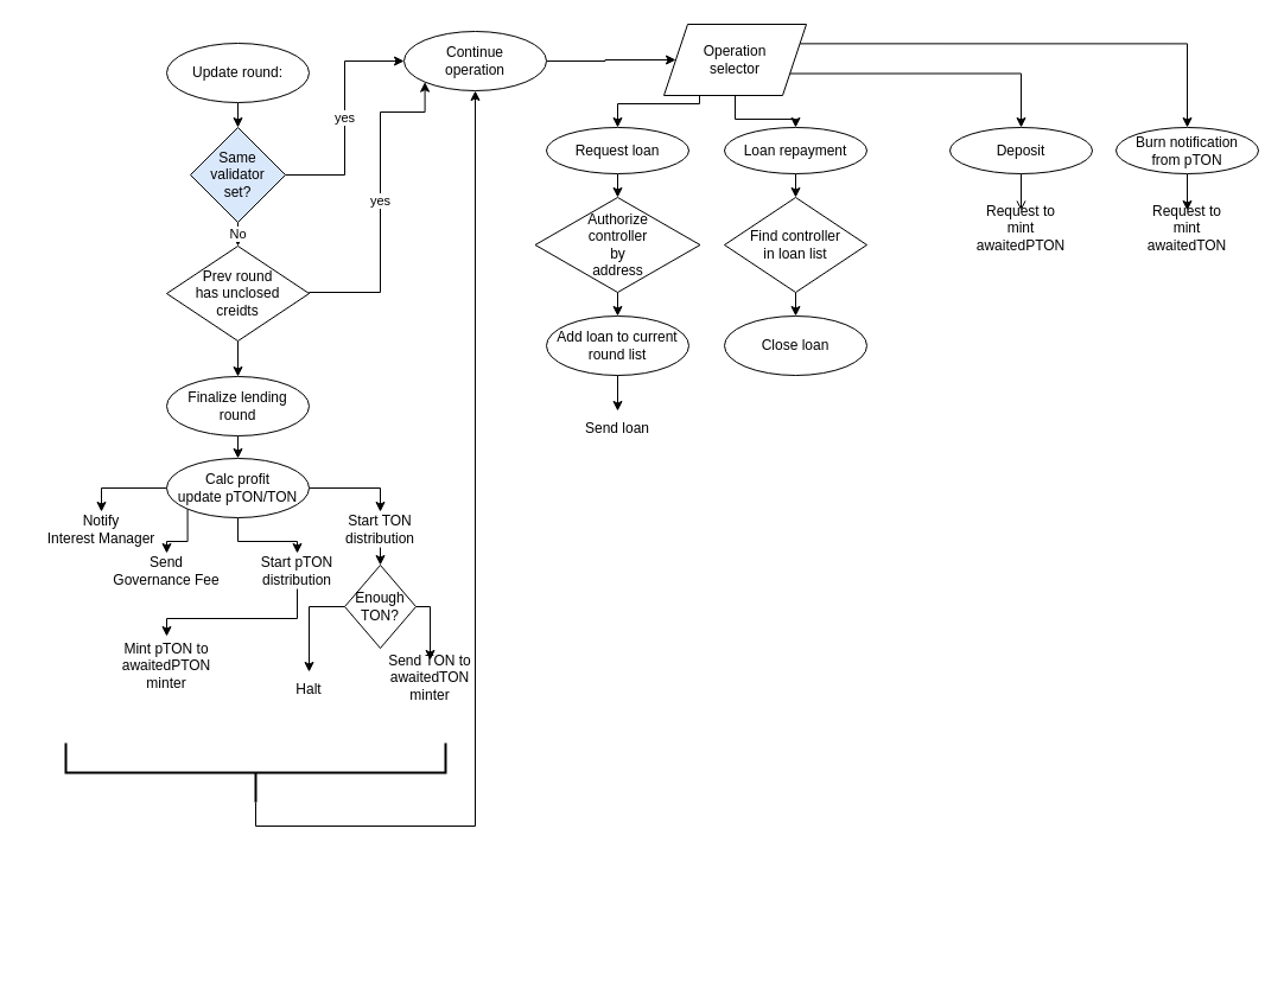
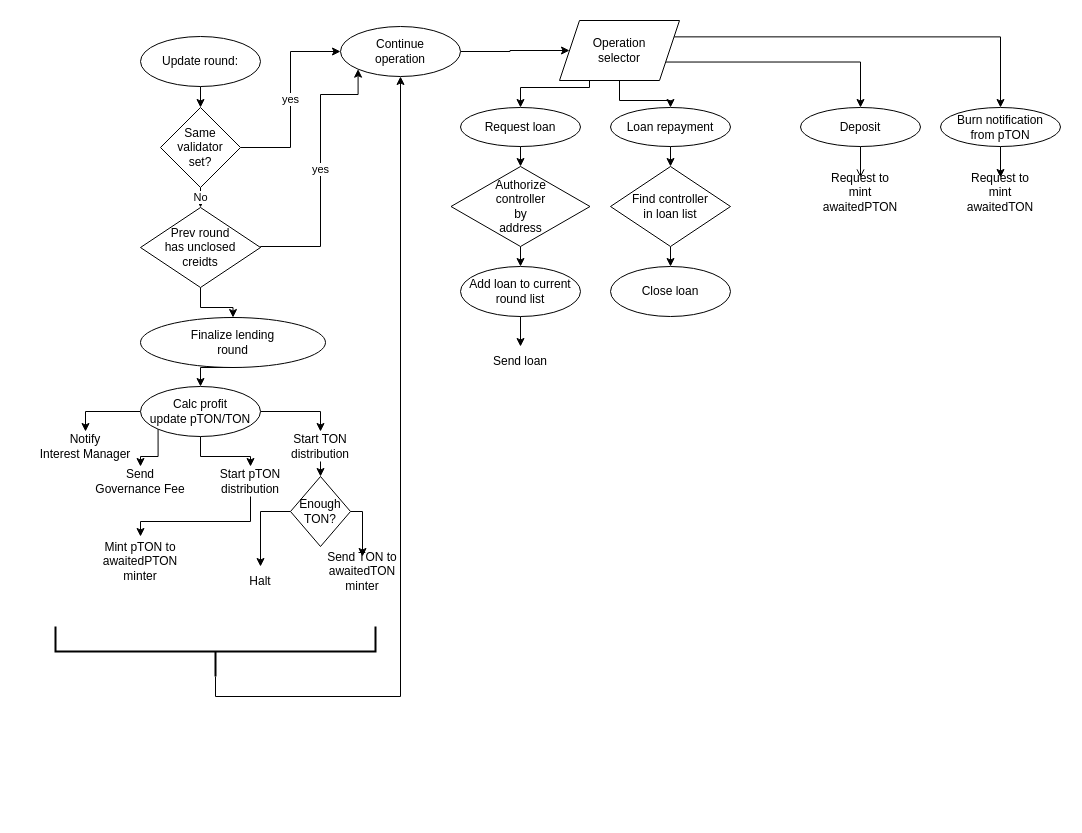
- <mxCell id="6" value="Same&lt;br&gt;validator&lt;br&gt;set?" style="rhombus;whiteSpace=wrap;html=1;fillColor=#dae8fc;" vertex="1" parent="1"><mxGeometry x="160" y="107" width="80" height="80" as="geometry" /></mxCell>
+ <mxCell id="6" value="Same&lt;br&gt;validator&lt;br&gt;set?" style="rhombus;whiteSpace=wrap;html=1;" vertex="1" parent="1"><mxGeometry x="160" y="107" width="80" height="80" as="geometry" /></mxCell>
- <mxCell id="13" value="Finalize lending&lt;br&gt;round" style="ellipse;whiteSpace=wrap;html=1;" vertex="1" parent="1"><mxGeometry x="140" y="317" width="120" height="50" as="geometry" /></mxCell>
+ <mxCell id="13" value="Finalize lending&lt;br&gt;round" style="ellipse;whiteSpace=wrap;html=1;" vertex="1" parent="1"><mxGeometry x="140" y="317" width="185" height="50" as="geometry" /></mxCell>
